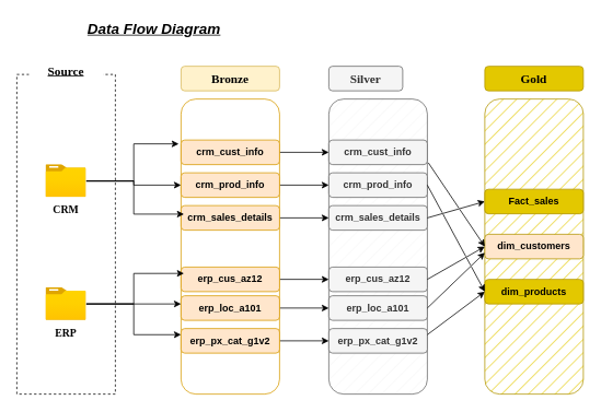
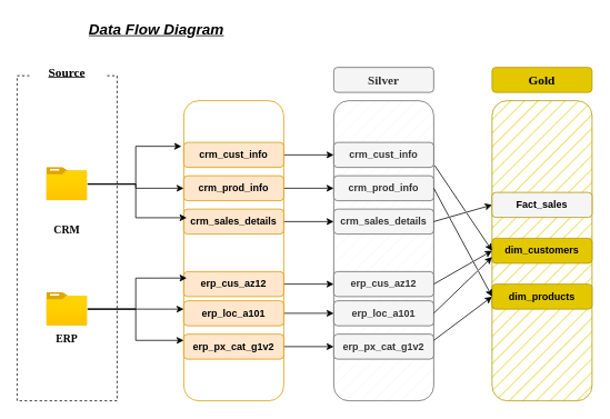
- <mxCell id="4" value="&lt;b&gt;&lt;font style=&quot;font-size: 15px;&quot; face=&quot;Times New Roman&quot;&gt;Bronze&lt;/font&gt;&lt;/b&gt;" style="rounded=1;whiteSpace=wrap;html=1;fillColor=#fff2cc;strokeColor=#d6b656;" parent="1" vertex="1"><mxGeometry x="220" y="80" width="120" height="30" as="geometry" /></mxCell>
- <mxCell id="35" value="&lt;b&gt;&lt;font style=&quot;font-size: 15px;&quot; face=&quot;Times New Roman&quot;&gt;Silver&lt;/font&gt;&lt;/b&gt;" style="rounded=1;whiteSpace=wrap;html=1;fillColor=#f5f5f5;strokeColor=#666666;fontColor=#333333;" vertex="1" parent="1"><mxGeometry x="400" y="80" width="90" height="30" as="geometry" /></mxCell>
+ <mxCell id="35" value="&lt;b&gt;&lt;font style=&quot;font-size: 15px;&quot; face=&quot;Times New Roman&quot;&gt;Silver&lt;/font&gt;&lt;/b&gt;" style="rounded=1;whiteSpace=wrap;html=1;fillColor=#f5f5f5;strokeColor=#666666;fontColor=#333333;" vertex="1" parent="1"><mxGeometry x="400" y="80" width="120" height="30" as="geometry" /></mxCell>
- <mxCell id="37" value="&lt;b&gt;Fact_sales&lt;/b&gt;" style="rounded=1;whiteSpace=wrap;html=1;fillColor=#e3c800;strokeColor=#B09500;fontColor=#000000;" vertex="1" parent="1"><mxGeometry x="590" y="230" width="120" height="30" as="geometry" /></mxCell>
+ <mxCell id="37" value="&lt;b&gt;Fact_sales&lt;/b&gt;" style="rounded=1;whiteSpace=wrap;html=1;fillColor=#f5f5f5;strokeColor=#B09500;fontColor=#000000;" vertex="1" parent="1"><mxGeometry x="590" y="230" width="120" height="30" as="geometry" /></mxCell>
- <mxCell id="9" value="&lt;font style=&quot;font-size: 13px;&quot; face=&quot;Times New Roman&quot;&gt;&lt;b&gt;CRM&lt;/b&gt;&lt;/font&gt;" style="text;html=1;align=center;verticalAlign=middle;whiteSpace=wrap;rounded=0;" parent="1" vertex="1"><mxGeometry x="50" y="240" width="60" height="30" as="geometry" /></mxCell>
+ <mxCell id="9" value="&lt;font style=&quot;font-size: 13px;&quot; face=&quot;Times New Roman&quot;&gt;&lt;b&gt;CRM&lt;/b&gt;&lt;/font&gt;" style="text;html=1;align=center;verticalAlign=middle;whiteSpace=wrap;rounded=0;" parent="1" vertex="1"><mxGeometry x="50" y="260" width="60" height="30" as="geometry" /></mxCell>
- <mxCell id="38" value="&lt;b&gt;dim_customers&lt;/b&gt;" style="rounded=1;whiteSpace=wrap;html=1;fillColor=#ffe6cc;strokeColor=#B09500;fontColor=#000000;" vertex="1" parent="1"><mxGeometry x="590" y="285" width="120" height="30" as="geometry" /></mxCell>
+ <mxCell id="38" value="&lt;b&gt;dim_customers&lt;/b&gt;" style="rounded=1;whiteSpace=wrap;html=1;fillColor=#e3c800;strokeColor=#B09500;fontColor=#000000;" vertex="1" parent="1"><mxGeometry x="590" y="285" width="120" height="30" as="geometry" /></mxCell>
